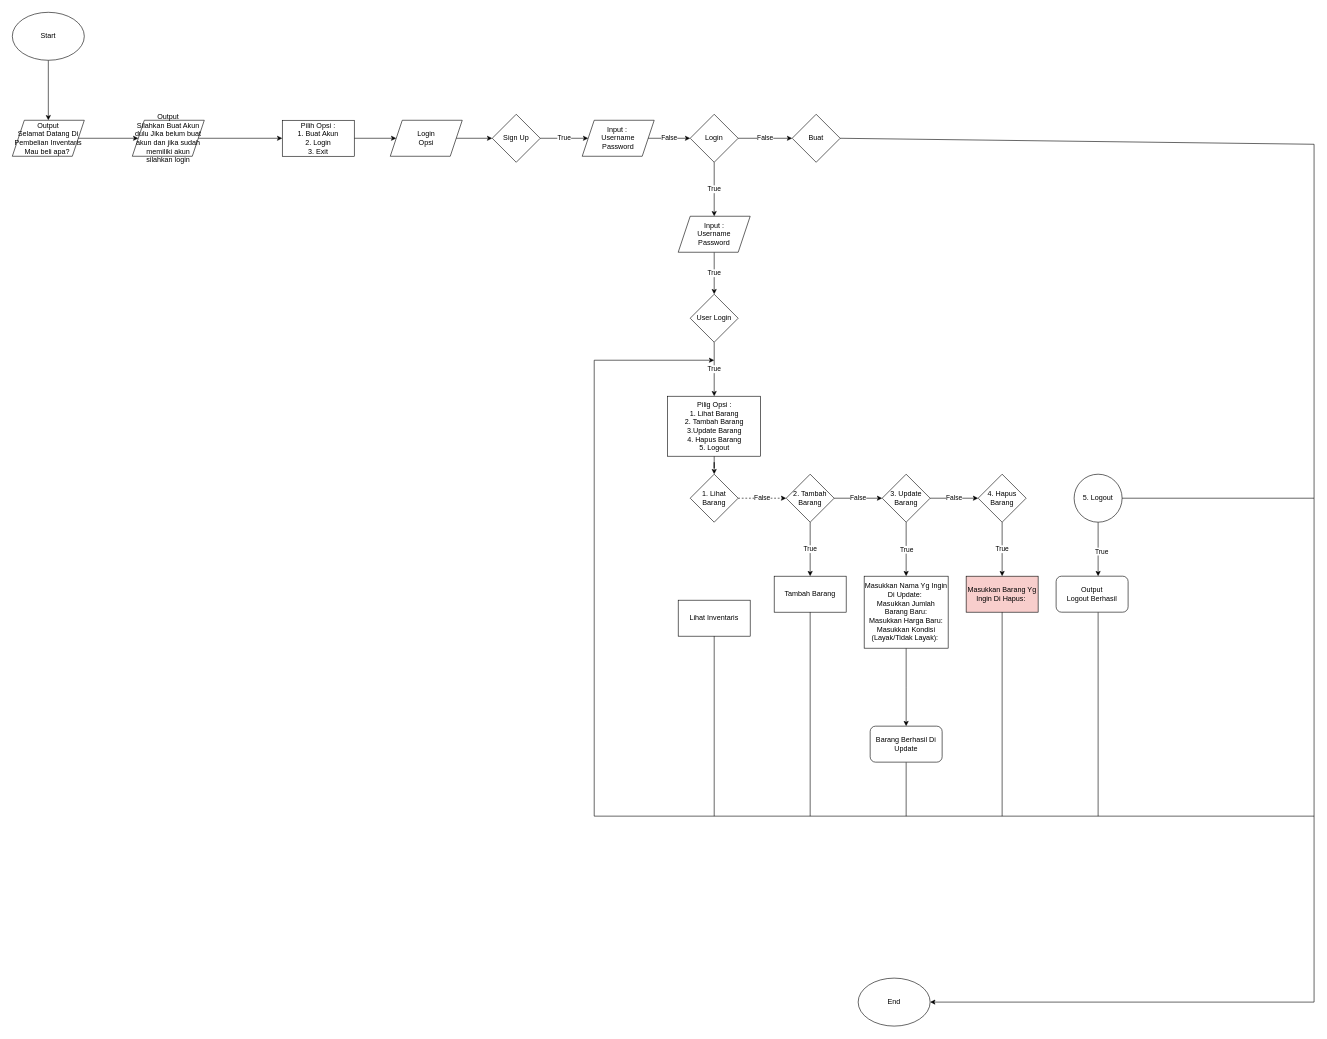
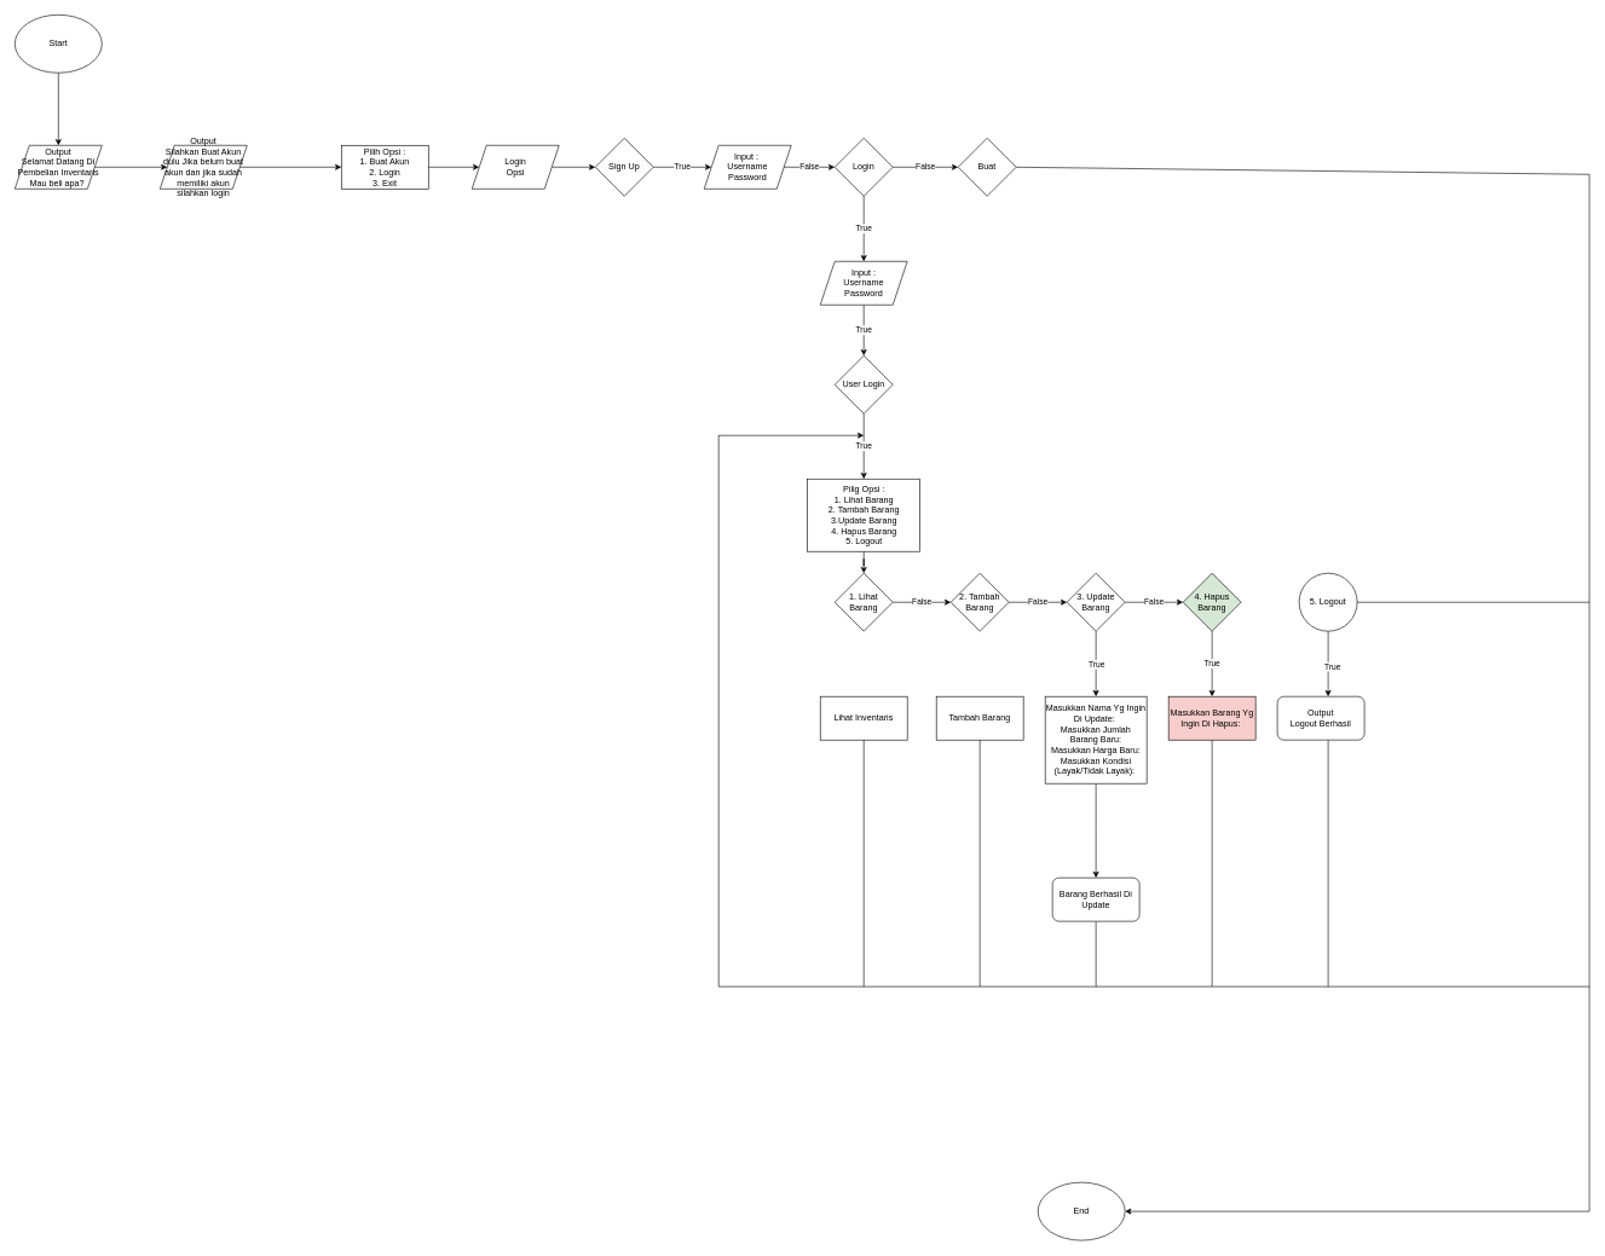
- <mxCell id="19" value="False" style="edgeStyle=orthogonalEdgeStyle;rounded=0;orthogonalLoop=1;jettySize=auto;html=1;dashed=1;" parent="1" source="20" target="23" edge="1"><mxGeometry relative="1" as="geometry" /></mxCell>
+ <mxCell id="19" value="False" style="edgeStyle=orthogonalEdgeStyle;rounded=0;orthogonalLoop=1;jettySize=auto;html=1;" parent="1" source="20" target="23" edge="1"><mxGeometry relative="1" as="geometry" /></mxCell>
- <mxCell id="29" value="4. Hapus Barang" style="rhombus;whiteSpace=wrap;html=1;" parent="1" vertex="1"><mxGeometry x="1630" y="790" width="80" height="80" as="geometry" /></mxCell>
+ <mxCell id="29" value="4. Hapus Barang" style="rhombus;whiteSpace=wrap;html=1;fillColor=#d5e8d4;" parent="1" vertex="1"><mxGeometry x="1630" y="790" width="80" height="80" as="geometry" /></mxCell>
- <mxCell id="22" value="True" style="edgeStyle=orthogonalEdgeStyle;rounded=0;orthogonalLoop=1;jettySize=auto;html=1;" parent="1" source="23" target="34" edge="1"><mxGeometry relative="1" as="geometry"><Array as="points"><mxPoint x="1350" y="900" /><mxPoint x="1350" y="900" /></Array></mxGeometry></mxCell>
- <mxCell id="33" value="Lihat Inventaris" style="whiteSpace=wrap;html=1;" parent="1" vertex="1"><mxGeometry x="1130" y="1000" width="120" height="60" as="geometry" /></mxCell>
+ <mxCell id="33" value="Lihat Inventaris" style="whiteSpace=wrap;html=1;" parent="1" vertex="1"><mxGeometry x="1130" y="960" width="120" height="60" as="geometry" /></mxCell>
